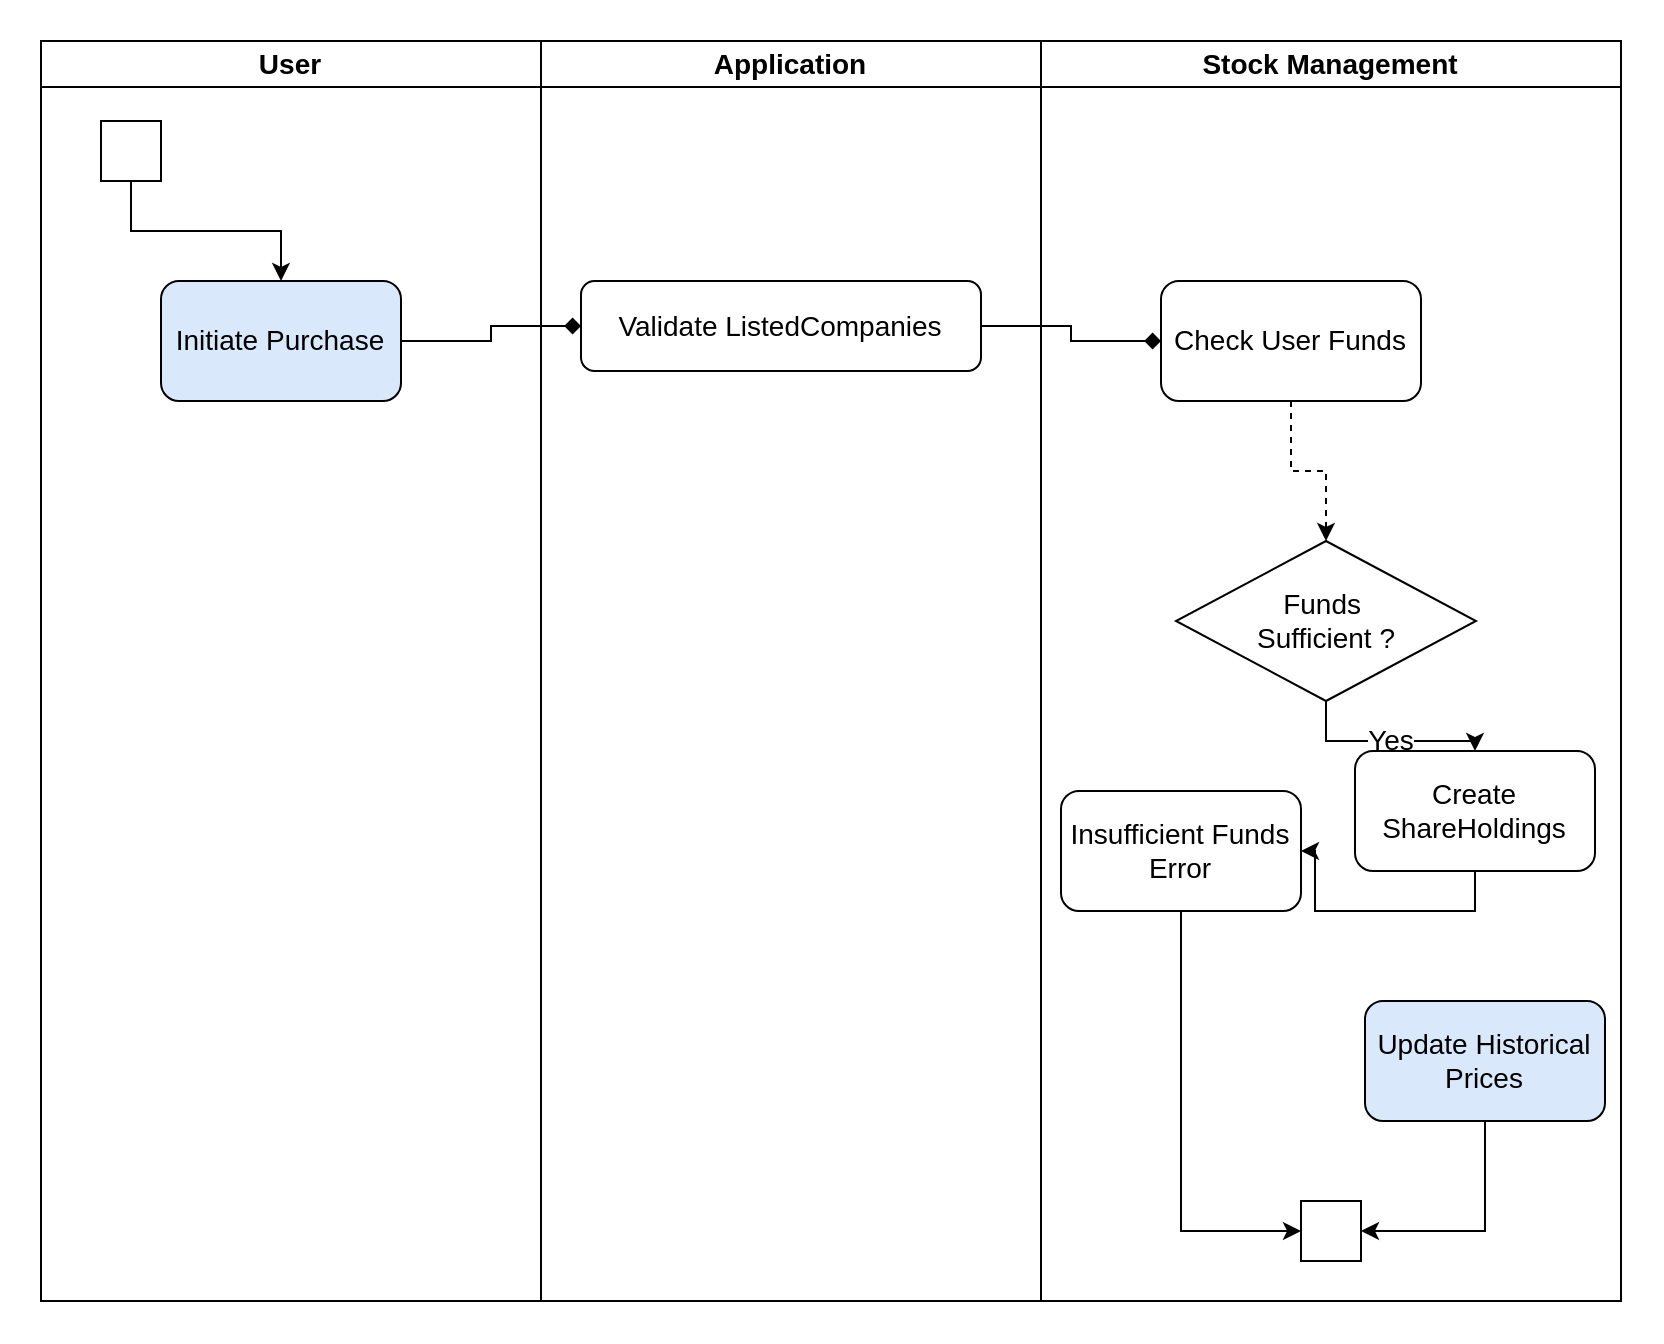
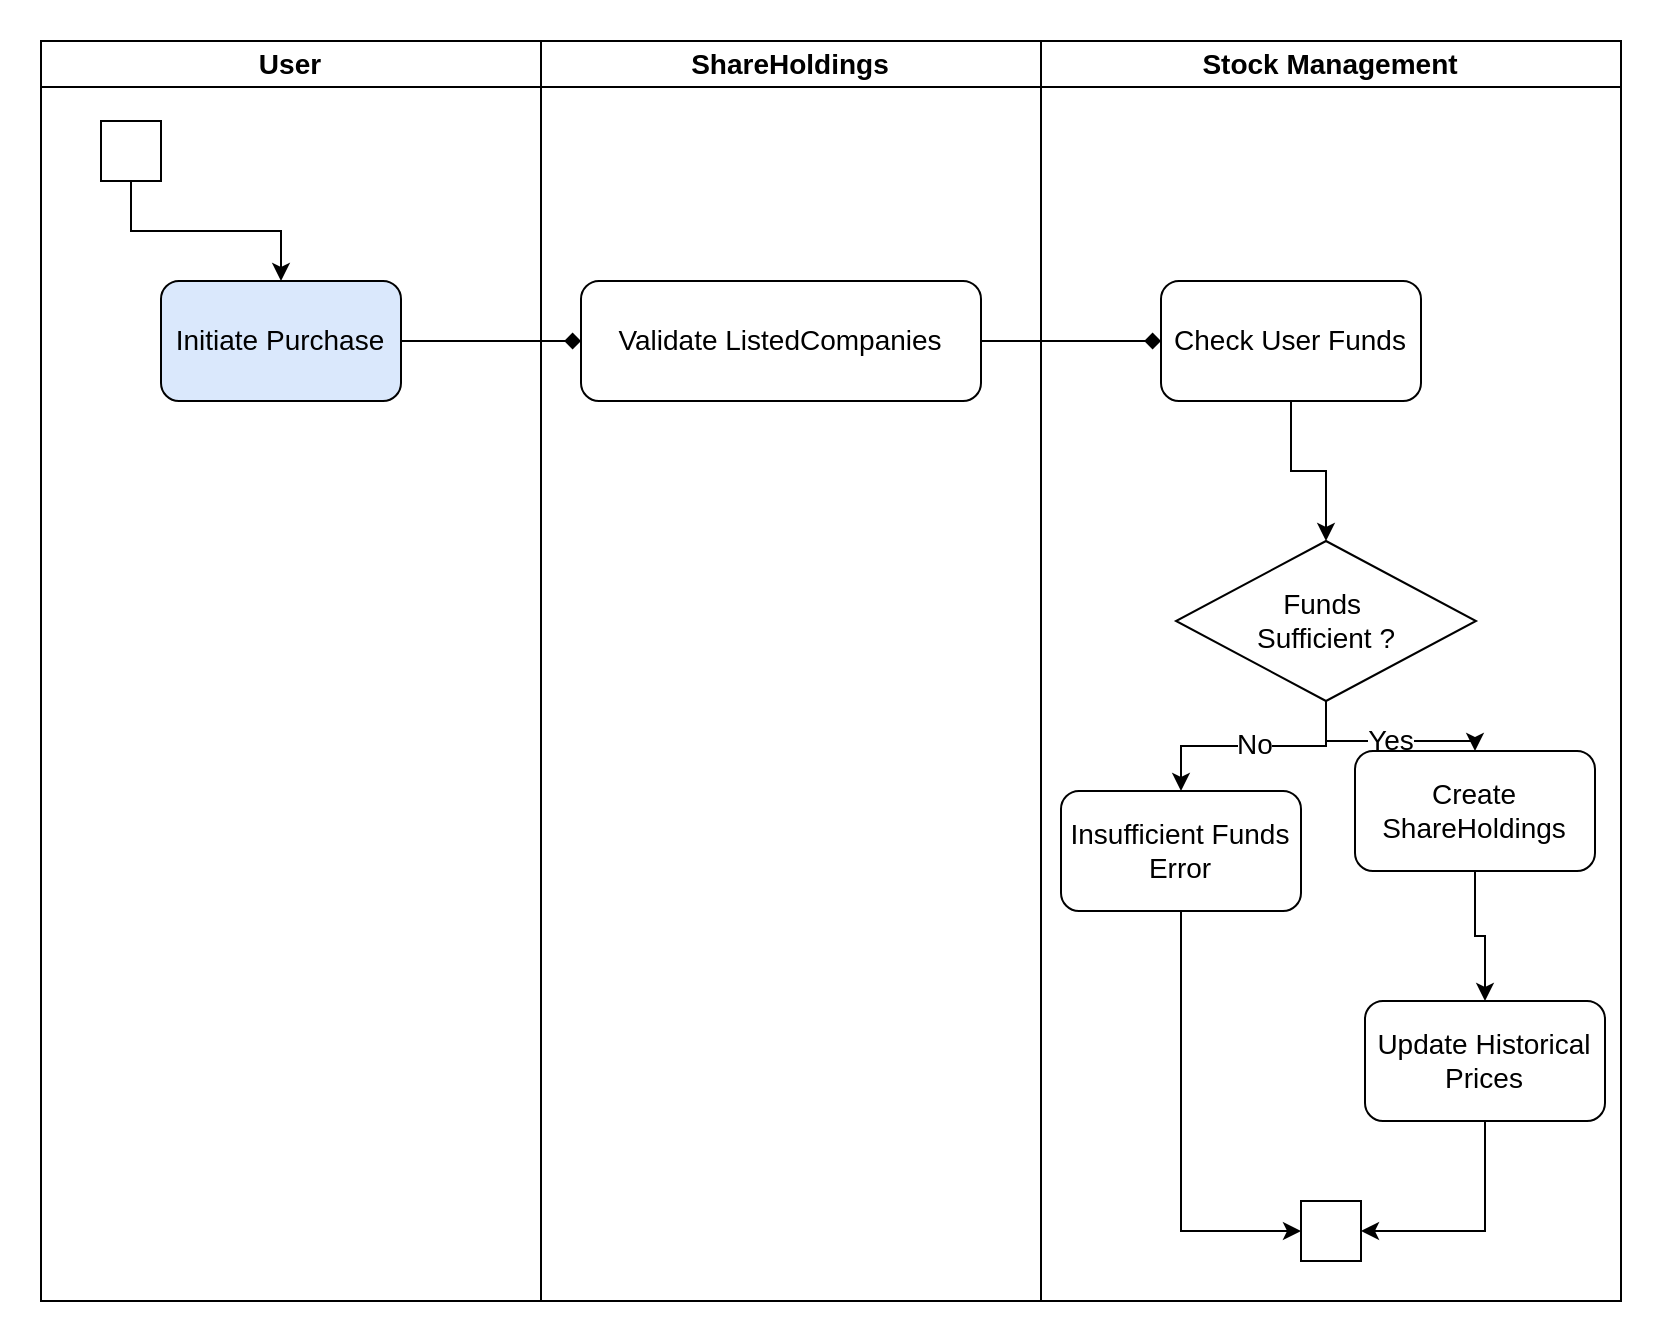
- <mxCell id="6" value="&lt;font style=&quot;font-size: 14px;&quot;&gt;Application&lt;/font&gt;" style="swimlane;whiteSpace=wrap;html=1;" parent="1" vertex="1"><mxGeometry x="270" y="20" width="250" height="630" as="geometry"><mxRectangle x="100" y="170" width="140" height="30" as="alternateBounds" /></mxGeometry></mxCell>
+ <mxCell id="6" value="&lt;font style=&quot;font-size: 14px;&quot;&gt;ShareHoldings&lt;/font&gt;" style="swimlane;whiteSpace=wrap;html=1;" parent="1" vertex="1"><mxGeometry x="270" y="20" width="250" height="630" as="geometry"><mxRectangle x="100" y="170" width="140" height="30" as="alternateBounds" /></mxGeometry></mxCell>
- <mxCell id="7" value="&lt;font style=&quot;font-size: 14px;&quot;&gt;Validate ListedCompanies&lt;/font&gt;" style="rounded=1;whiteSpace=wrap;html=1;" parent="6" vertex="1"><mxGeometry x="20" y="120" width="200" height="45" as="geometry" /></mxCell>
+ <mxCell id="7" value="&lt;font style=&quot;font-size: 14px;&quot;&gt;Validate ListedCompanies&lt;/font&gt;" style="rounded=1;whiteSpace=wrap;html=1;" parent="6" vertex="1"><mxGeometry x="20" y="120" width="200" height="60" as="geometry" /></mxCell>
- <mxCell id="9" style="edgeStyle=orthogonalEdgeStyle;rounded=0;orthogonalLoop=1;jettySize=auto;html=1;exitX=0.5;exitY=1;exitDx=0;exitDy=0;entryX=0.5;entryY=0;entryDx=0;entryDy=0;dashed=1;" parent="8" source="10" target="15" edge="1"><mxGeometry relative="1" as="geometry" /></mxCell>
+ <mxCell id="9" style="edgeStyle=orthogonalEdgeStyle;rounded=0;orthogonalLoop=1;jettySize=auto;html=1;exitX=0.5;exitY=1;exitDx=0;exitDy=0;entryX=0.5;entryY=0;entryDx=0;entryDy=0;" parent="8" source="10" target="15" edge="1"><mxGeometry relative="1" as="geometry" /></mxCell>
+ <mxCell id="11" style="edgeStyle=orthogonalEdgeStyle;rounded=0;orthogonalLoop=1;jettySize=auto;html=1;exitX=0.5;exitY=1;exitDx=0;exitDy=0;entryX=0.5;entryY=0;entryDx=0;entryDy=0;" parent="8" source="15" target="17" edge="1"><mxGeometry relative="1" as="geometry" /></mxCell>
+ <mxCell id="12" value="&lt;font style=&quot;font-size: 14px;&quot;&gt;No&lt;/font&gt;" style="edgeLabel;html=1;align=center;verticalAlign=middle;resizable=0;points=[];" parent="11" vertex="1" connectable="0"><mxGeometry x="-0.002" y="-1" relative="1" as="geometry"><mxPoint as="offset" /></mxGeometry></mxCell>
- <mxCell id="18" style="edgeStyle=orthogonalEdgeStyle;rounded=0;orthogonalLoop=1;jettySize=auto;html=1;exitX=0.5;exitY=1;exitDx=0;exitDy=0;" parent="8" source="19" target="17" edge="1"><mxGeometry relative="1" as="geometry" /></mxCell>
+ <mxCell id="18" style="edgeStyle=orthogonalEdgeStyle;rounded=0;orthogonalLoop=1;jettySize=auto;html=1;exitX=0.5;exitY=1;exitDx=0;exitDy=0;entryX=0.5;entryY=0;entryDx=0;entryDy=0;" parent="8" source="19" target="21" edge="1"><mxGeometry relative="1" as="geometry" /></mxCell>
- <mxCell id="21" value="&lt;font style=&quot;font-size: 14px;&quot;&gt;Update Historical Prices&lt;/font&gt;" style="rounded=1;whiteSpace=wrap;html=1;fillColor=#dae8fc;" parent="8" vertex="1"><mxGeometry x="162" y="480" width="120" height="60" as="geometry" /></mxCell>
+ <mxCell id="21" value="&lt;font style=&quot;font-size: 14px;&quot;&gt;Update Historical Prices&lt;/font&gt;" style="rounded=1;whiteSpace=wrap;html=1;" parent="8" vertex="1"><mxGeometry x="162" y="480" width="120" height="60" as="geometry" /></mxCell>
